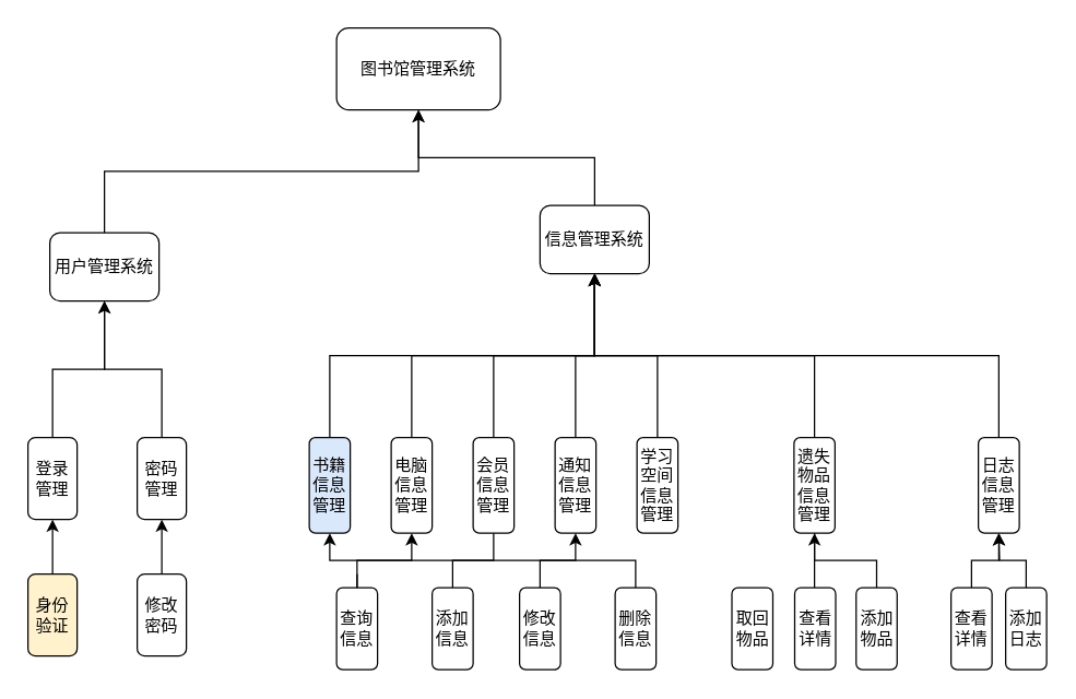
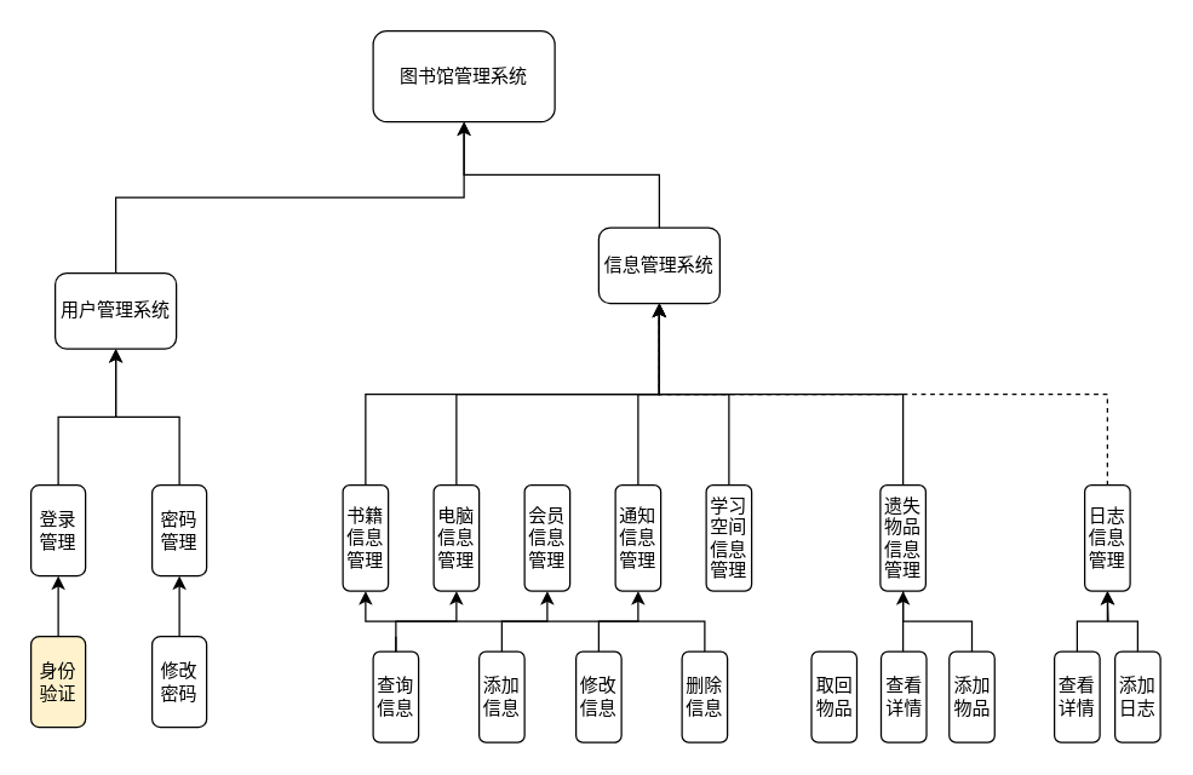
- <mxCell id="4" value="用户管理系统" style="rounded=1;whiteSpace=wrap;html=1;" parent="1" vertex="1"><mxGeometry x="36" y="170" width="80" height="50" as="geometry" /></mxCell>
+ <mxCell id="4" value="用户管理系统" style="rounded=1;whiteSpace=wrap;html=1;" parent="1" vertex="1"><mxGeometry x="36" y="180" width="80" height="50" as="geometry" /></mxCell>
- <mxCell id="30" style="edgeStyle=orthogonalEdgeStyle;rounded=0;orthogonalLoop=1;jettySize=auto;html=1;entryX=0.5;entryY=1;entryDx=0;entryDy=0;exitX=0.5;exitY=0;exitDx=0;exitDy=0;" edge="1" parent="1" source="31" target="6"><mxGeometry relative="1" as="geometry" /></mxCell>
+ <mxCell id="30" style="edgeStyle=orthogonalEdgeStyle;rounded=0;orthogonalLoop=1;jettySize=auto;html=1;entryX=0.5;entryY=1;entryDx=0;entryDy=0;exitX=0.5;exitY=0;exitDx=0;exitDy=0;dashed=1;" edge="1" parent="1" source="31" target="6"><mxGeometry relative="1" as="geometry" /></mxCell>
- <mxCell id="25" style="edgeStyle=orthogonalEdgeStyle;rounded=0;orthogonalLoop=1;jettySize=auto;html=1;entryX=0.5;entryY=1;entryDx=0;entryDy=0;exitX=0.5;exitY=0;exitDx=0;exitDy=0;endArrow=open;" parent="1" source="26" target="6" edge="1"><mxGeometry relative="1" as="geometry" /></mxCell>
+ <mxCell id="25" style="edgeStyle=orthogonalEdgeStyle;rounded=0;orthogonalLoop=1;jettySize=auto;html=1;entryX=0.5;entryY=1;entryDx=0;entryDy=0;exitX=0.5;exitY=0;exitDx=0;exitDy=0;" parent="1" source="26" target="6" edge="1"><mxGeometry relative="1" as="geometry" /></mxCell>
- <mxCell id="19" style="edgeStyle=orthogonalEdgeStyle;rounded=0;orthogonalLoop=1;jettySize=auto;html=1;exitX=0.5;exitY=0;exitDx=0;exitDy=0;" parent="1" source="20" target="6" edge="1"><mxGeometry relative="1" as="geometry" /></mxCell>
- <mxCell id="16" value="书籍信息管理" style="rounded=1;whiteSpace=wrap;html=1;rotation=0;fillColor=#dae8fc;" parent="1" vertex="1"><mxGeometry x="226" y="320" width="30" height="70" as="geometry" /></mxCell>
+ <mxCell id="16" value="书籍信息管理" style="rounded=1;whiteSpace=wrap;html=1;rotation=0;" parent="1" vertex="1"><mxGeometry x="226" y="320" width="30" height="70" as="geometry" /></mxCell>
- <mxCell id="40" style="edgeStyle=orthogonalEdgeStyle;rounded=0;orthogonalLoop=1;jettySize=auto;html=1;entryX=0.5;entryY=1;entryDx=0;entryDy=0;endArrow=none;" edge="1" parent="1" source="41" target="20"><mxGeometry relative="1" as="geometry" /></mxCell>
+ <mxCell id="40" style="edgeStyle=orthogonalEdgeStyle;rounded=0;orthogonalLoop=1;jettySize=auto;html=1;entryX=0.5;entryY=1;entryDx=0;entryDy=0;" edge="1" parent="1" source="41" target="20"><mxGeometry relative="1" as="geometry" /></mxCell>
